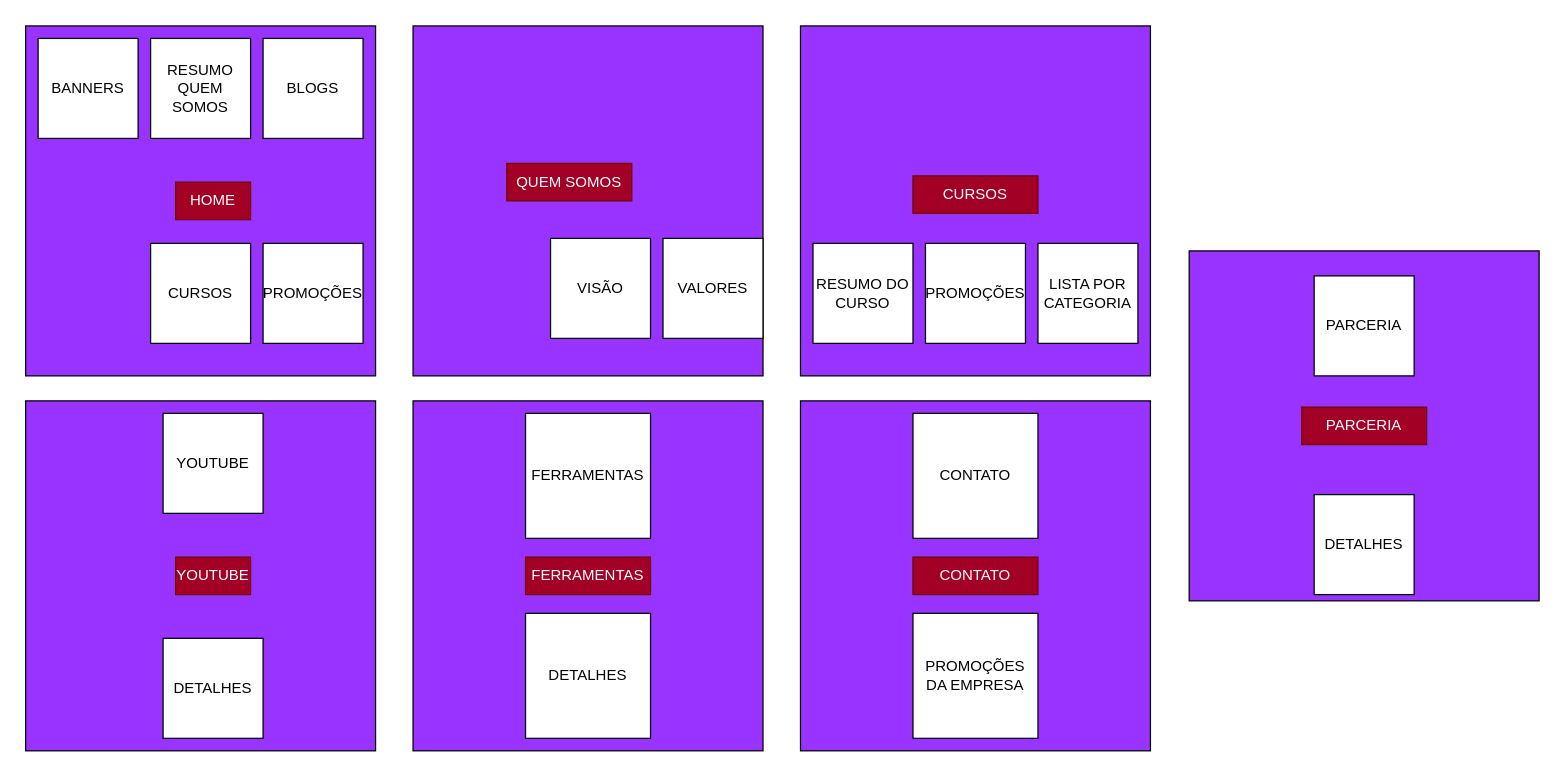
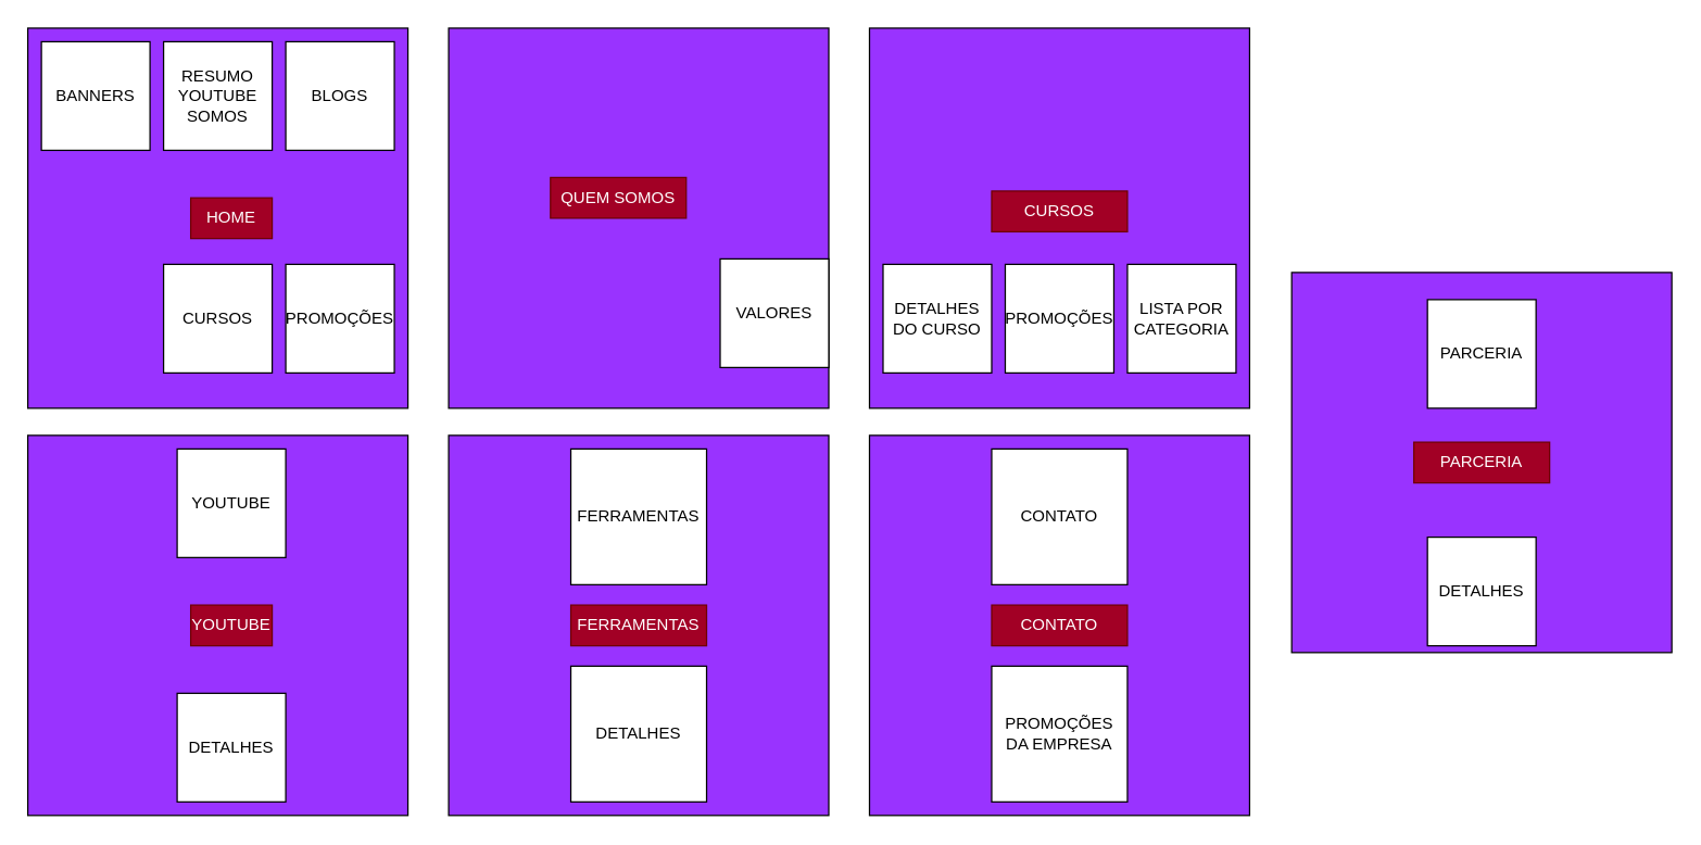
- <mxCell id="6" value="RESUMO QUEM SOMOS" style="whiteSpace=wrap;html=1;aspect=fixed;shadow=0;glass=0;sketch=0;fillColor=default;" vertex="1" parent="1"><mxGeometry x="120" y="30" width="80" height="80" as="geometry" /></mxCell>
+ <mxCell id="6" value="RESUMO YOUTUBE SOMOS" style="whiteSpace=wrap;html=1;aspect=fixed;shadow=0;glass=0;sketch=0;fillColor=default;" vertex="1" parent="1"><mxGeometry x="120" y="30" width="80" height="80" as="geometry" /></mxCell>
- <mxCell id="10" value="VISÃO" style="whiteSpace=wrap;html=1;aspect=fixed;shadow=0;glass=0;sketch=0;fillColor=default;" vertex="1" parent="1"><mxGeometry x="440" y="190" width="80" height="80" as="geometry" /></mxCell>
- <mxCell id="15" value="RESUMO DO CURSO" style="whiteSpace=wrap;html=1;aspect=fixed;shadow=0;glass=0;sketch=0;fillColor=default;" vertex="1" parent="1"><mxGeometry x="650" y="194" width="80" height="80" as="geometry" /></mxCell>
+ <mxCell id="15" value="DETALHES DO CURSO" style="whiteSpace=wrap;html=1;aspect=fixed;shadow=0;glass=0;sketch=0;fillColor=default;" vertex="1" parent="1"><mxGeometry x="650" y="194" width="80" height="80" as="geometry" /></mxCell>
